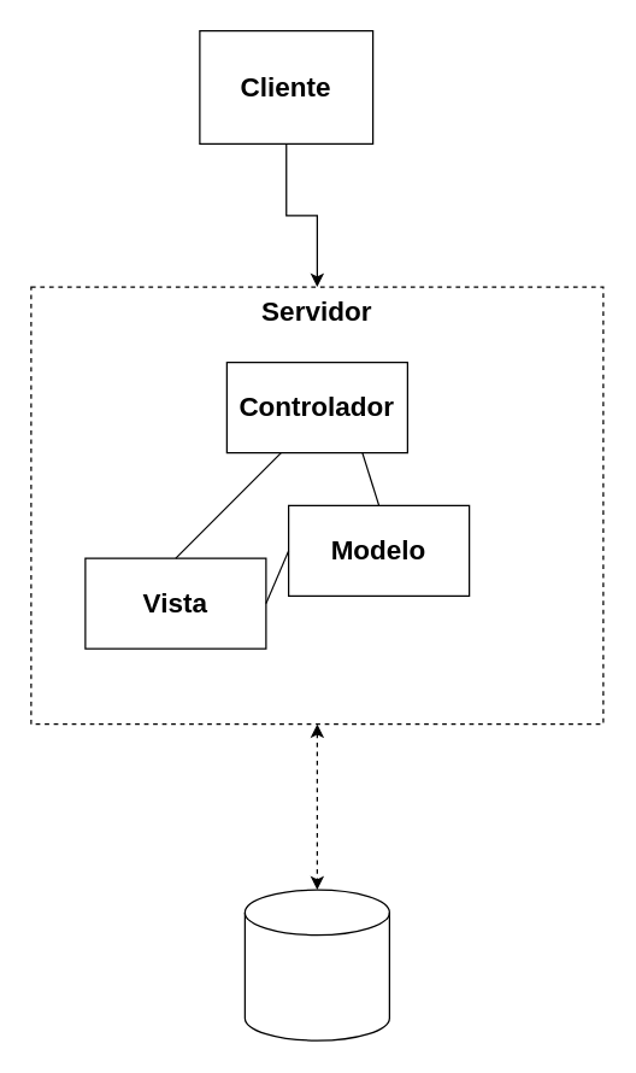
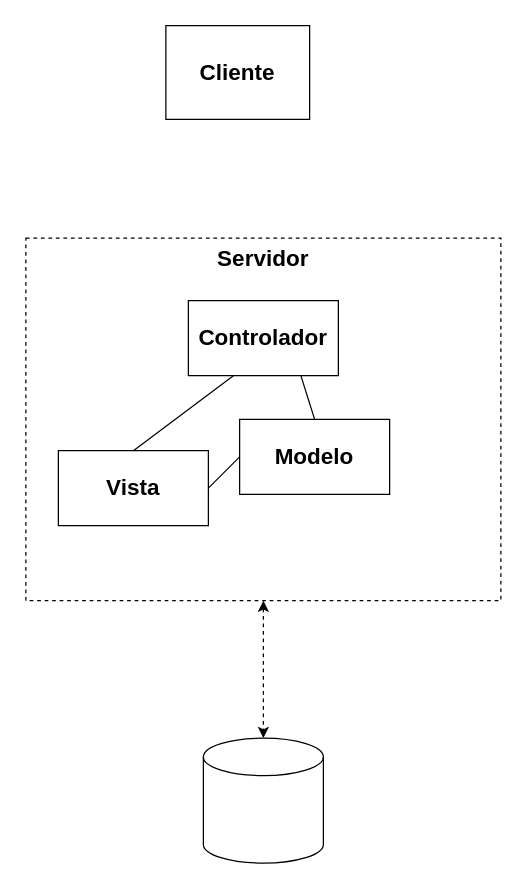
- <mxCell id="3" style="edgeStyle=orthogonalEdgeStyle;rounded=0;orthogonalLoop=1;jettySize=auto;html=1;fontSize=18;entryX=0.5;entryY=0;entryDx=0;entryDy=0;" parent="1" source="4" target="2" edge="1"><mxGeometry relative="1" as="geometry"><mxPoint x="210" y="180" as="targetPoint" /><Array as="points" /></mxGeometry></mxCell>
- <mxCell id="6" value="Vista" style="whiteSpace=wrap;html=1;fontSize=18;rounded=0;fontStyle=1;" parent="1" vertex="1"><mxGeometry x="56" y="370" width="120" height="60" as="geometry" /></mxCell>
+ <mxCell id="6" value="Vista" style="whiteSpace=wrap;html=1;fontSize=18;rounded=0;fontStyle=1;" parent="1" vertex="1"><mxGeometry x="46" y="360" width="120" height="60" as="geometry" /></mxCell>
